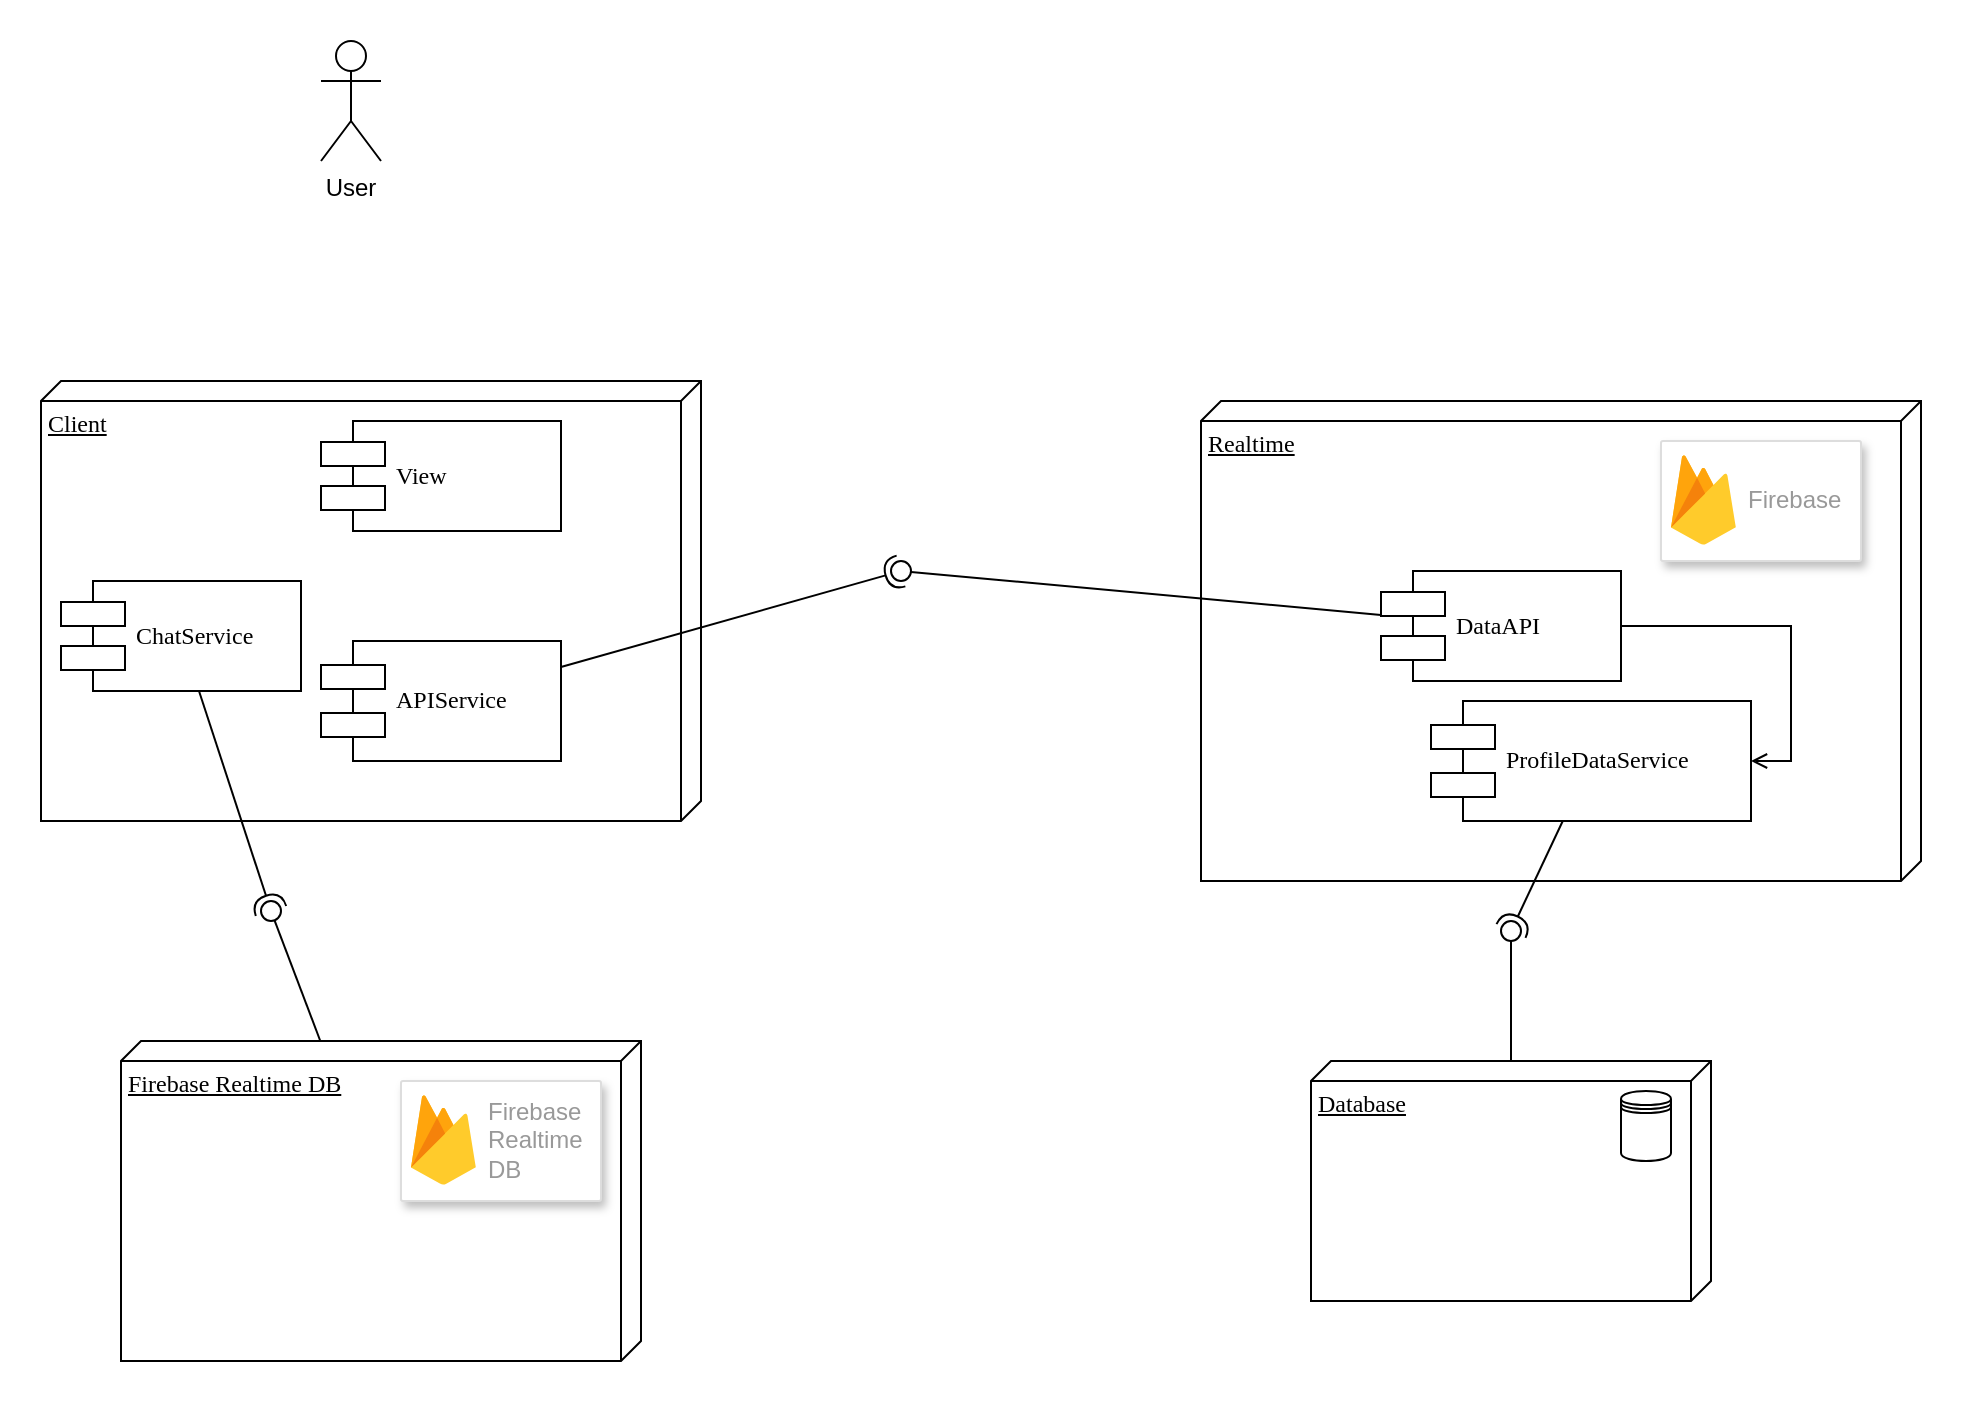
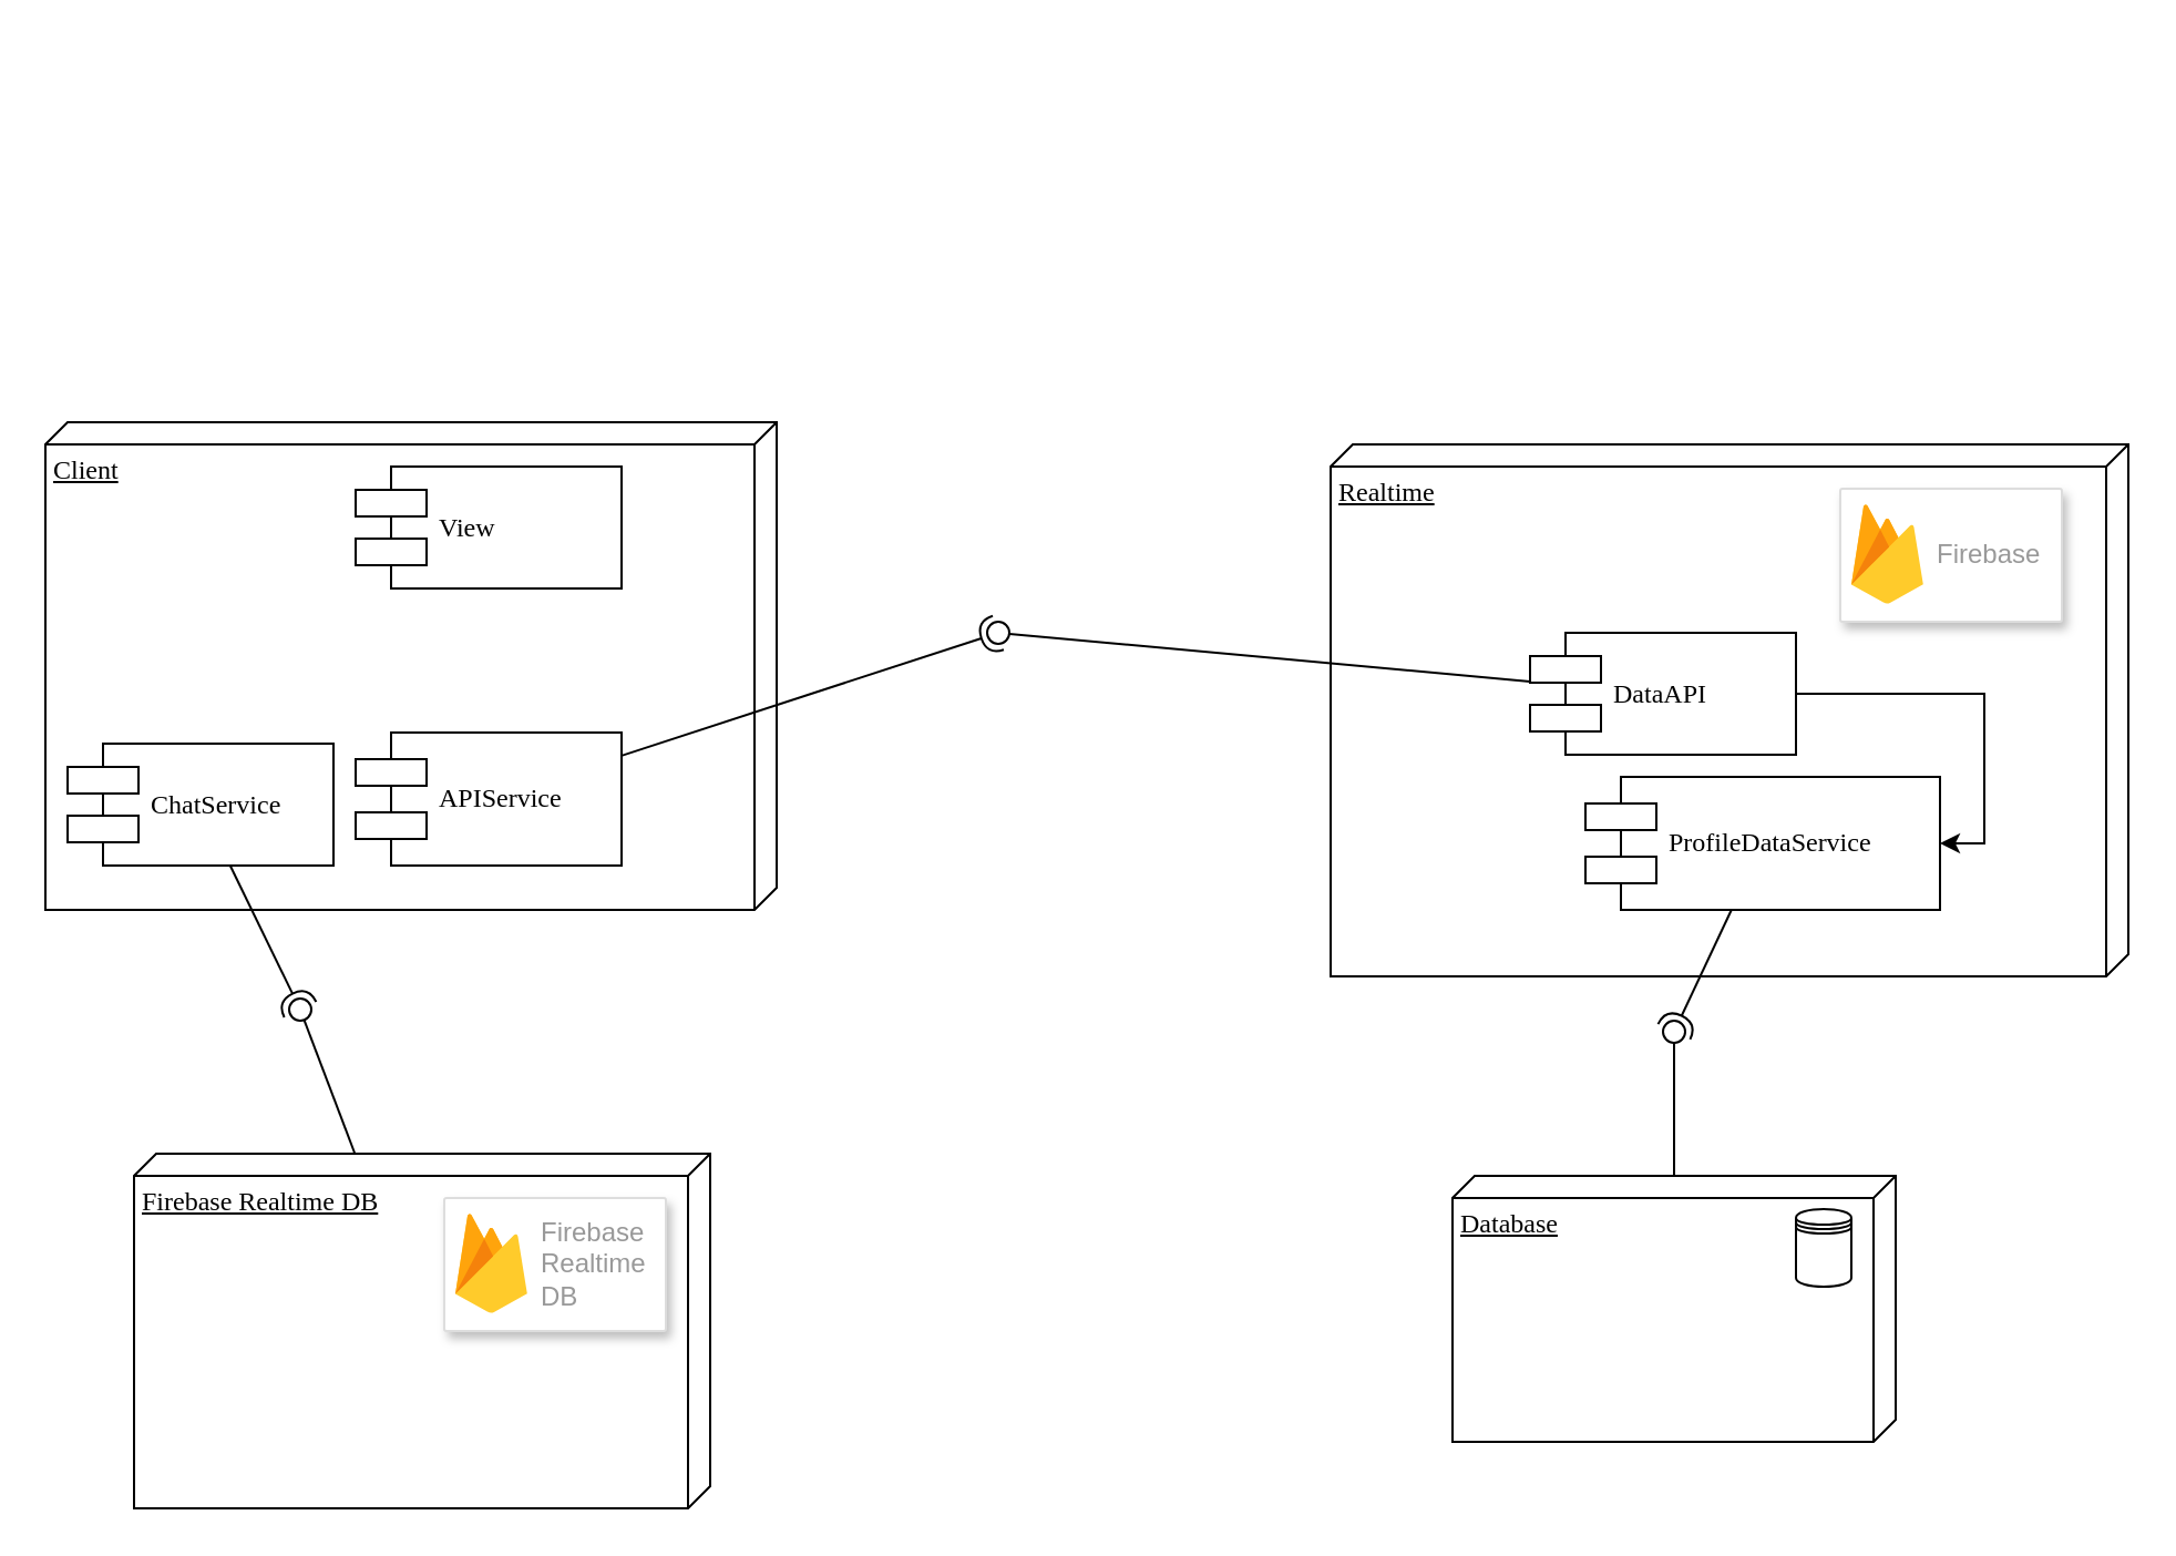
- <mxCell id="27" value="User" style="shape=umlActor;verticalLabelPosition=bottom;verticalAlign=top;html=1;outlineConnect=0;" vertex="1" parent="1"><mxGeometry x="160" y="20" width="30" height="60" as="geometry" /></mxCell>
- <mxCell id="17" value="ChatService" style="shape=component;align=left;spacingLeft=36;rounded=0;shadow=0;comic=0;labelBackgroundColor=none;strokeWidth=1;fontFamily=Verdana;fontSize=12;html=1;" vertex="1" parent="1"><mxGeometry x="30" y="290" width="120" height="55" as="geometry" /></mxCell>
+ <mxCell id="17" value="ChatService" style="shape=component;align=left;spacingLeft=36;rounded=0;shadow=0;comic=0;labelBackgroundColor=none;strokeWidth=1;fontFamily=Verdana;fontSize=12;html=1;" vertex="1" parent="1"><mxGeometry x="30" y="335" width="120" height="55" as="geometry" /></mxCell>
- <mxCell id="8" value="APIService" style="shape=component;align=left;spacingLeft=36;rounded=0;shadow=0;comic=0;labelBackgroundColor=none;strokeWidth=1;fontFamily=Verdana;fontSize=12;html=1;" vertex="1" parent="1"><mxGeometry x="160" y="320" width="120" height="60" as="geometry" /></mxCell>
+ <mxCell id="8" value="APIService" style="shape=component;align=left;spacingLeft=36;rounded=0;shadow=0;comic=0;labelBackgroundColor=none;strokeWidth=1;fontFamily=Verdana;fontSize=12;html=1;" vertex="1" parent="1"><mxGeometry x="160" y="330" width="120" height="60" as="geometry" /></mxCell>
- <mxCell id="5" style="edgeStyle=orthogonalEdgeStyle;rounded=0;orthogonalLoop=1;jettySize=auto;html=1;exitX=1;exitY=0.5;exitDx=0;exitDy=0;entryX=1;entryY=0.5;entryDx=0;entryDy=0;endArrow=open;" edge="1" parent="1" source="6" target="13"><mxGeometry relative="1" as="geometry" /></mxCell>
+ <mxCell id="5" style="edgeStyle=orthogonalEdgeStyle;rounded=0;orthogonalLoop=1;jettySize=auto;html=1;exitX=1;exitY=0.5;exitDx=0;exitDy=0;entryX=1;entryY=0.5;entryDx=0;entryDy=0;" edge="1" parent="1" source="6" target="13"><mxGeometry relative="1" as="geometry" /></mxCell>
